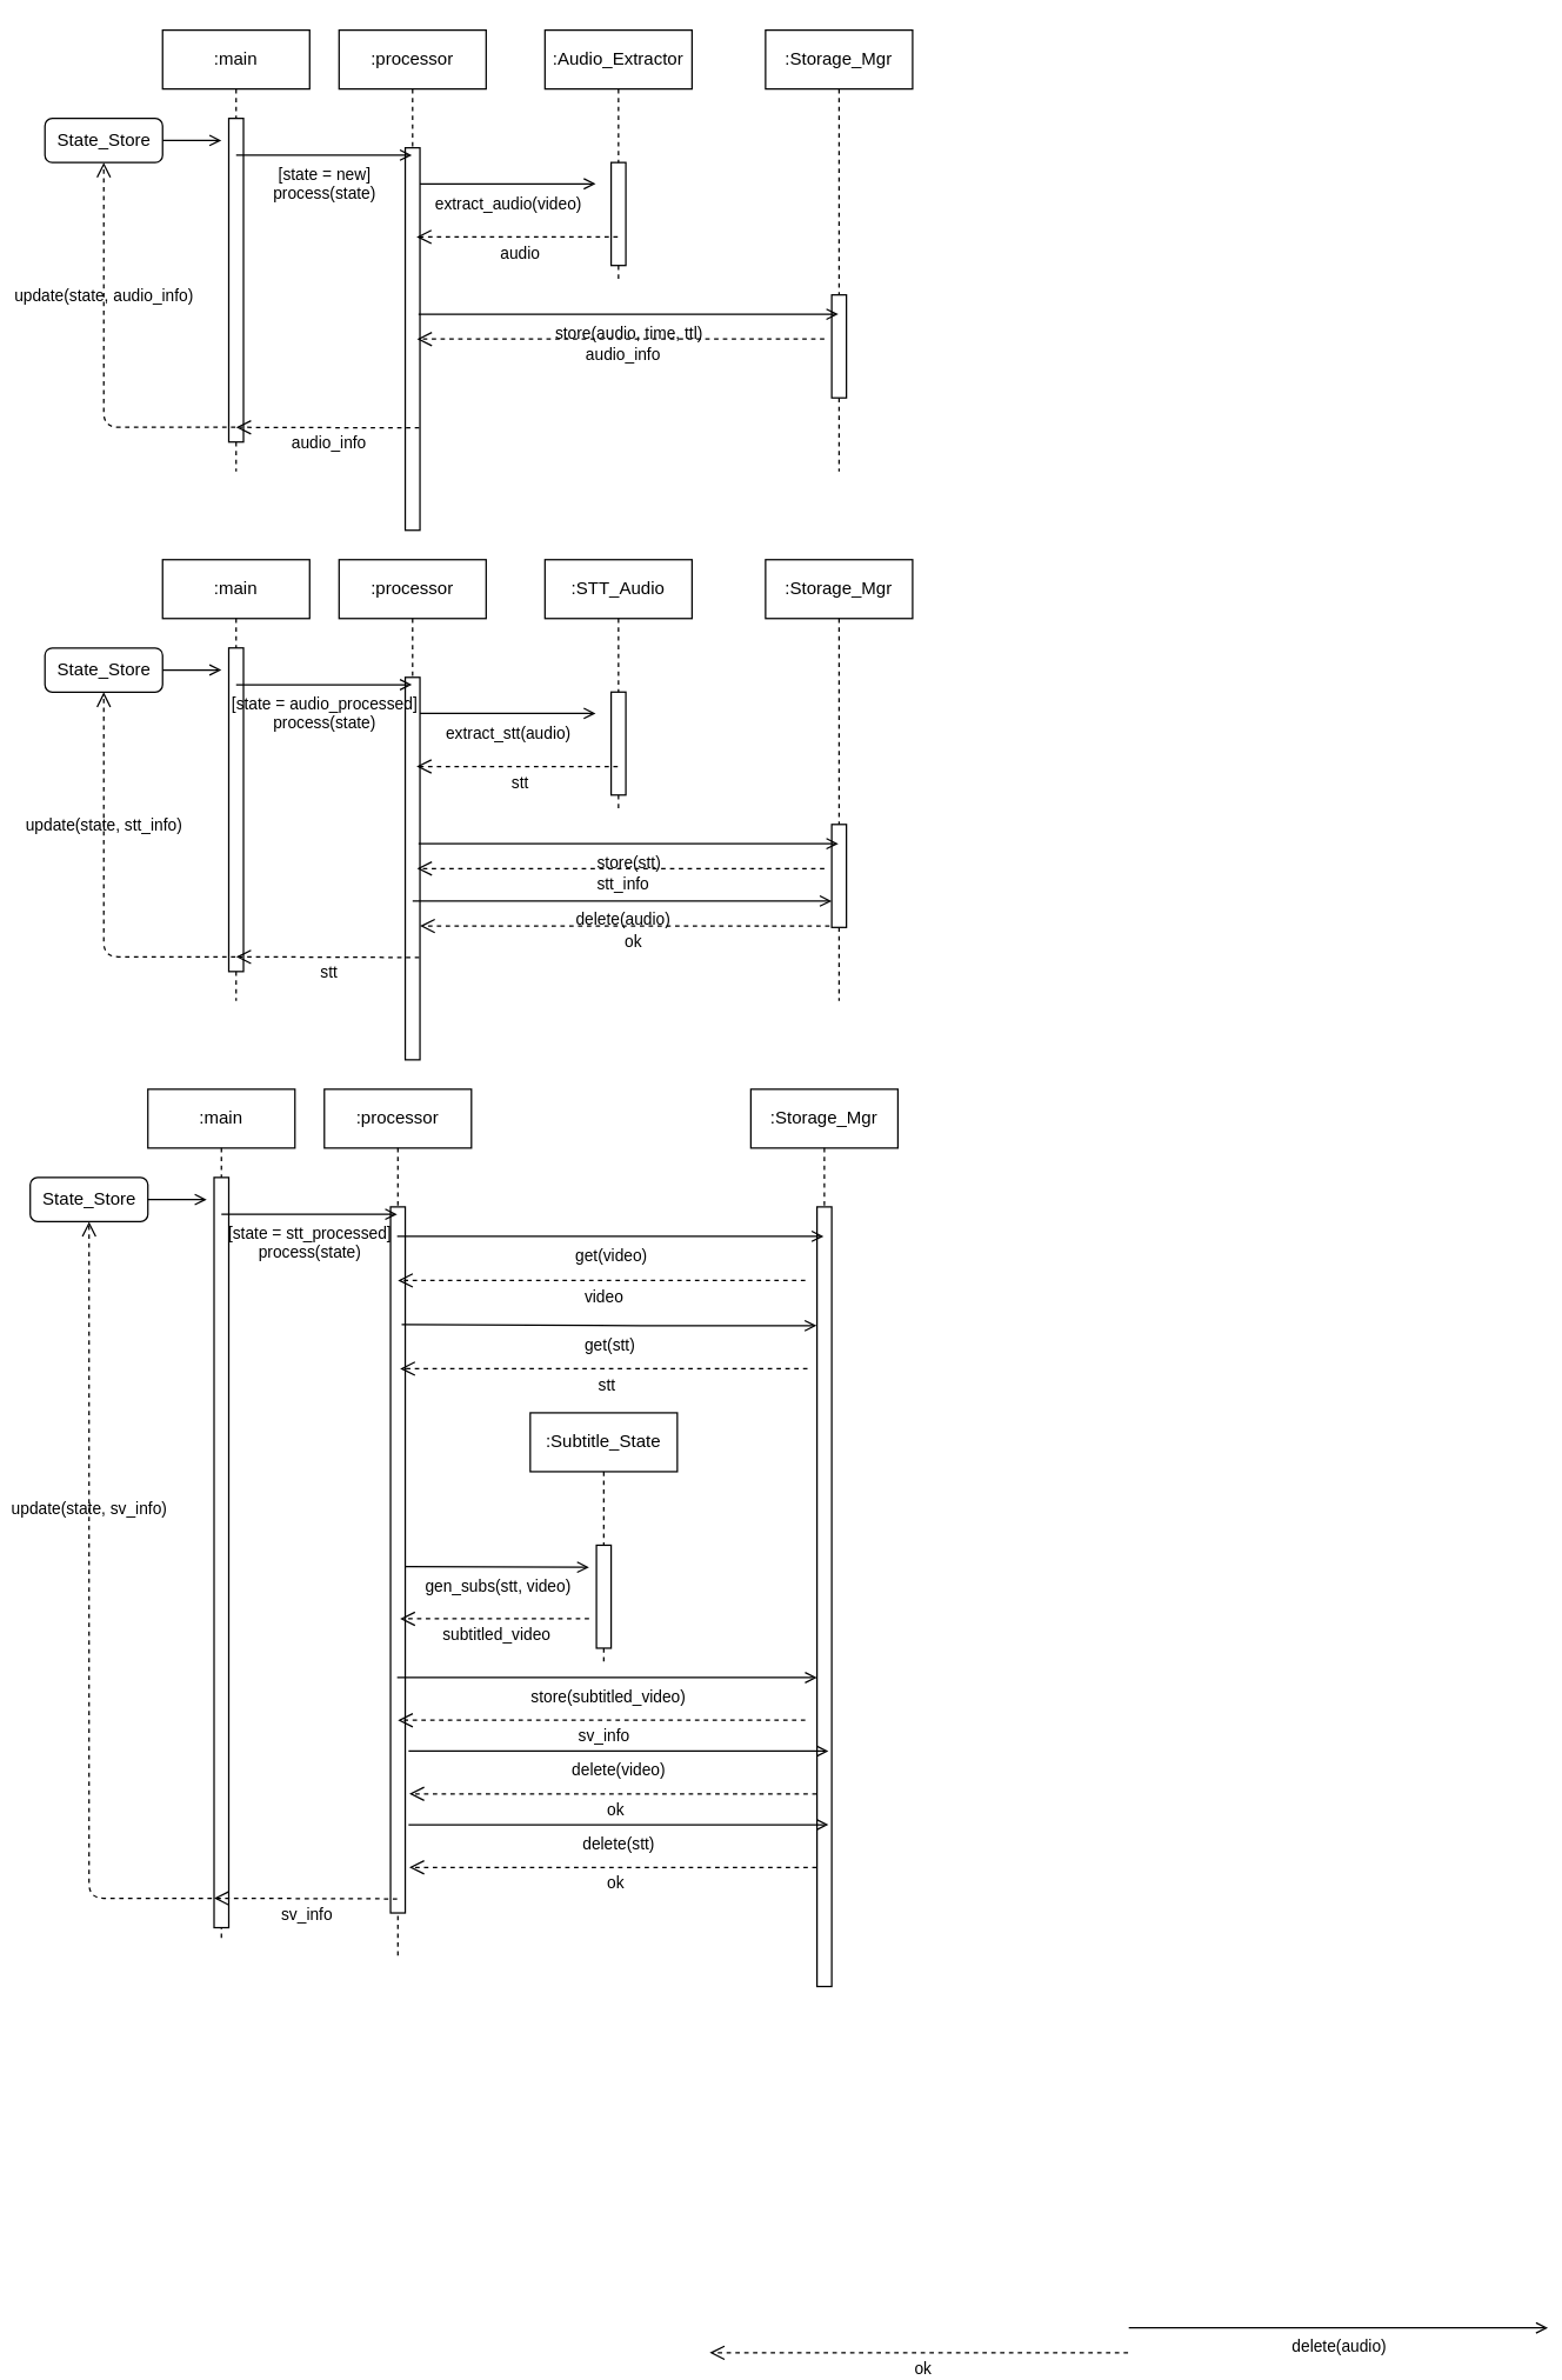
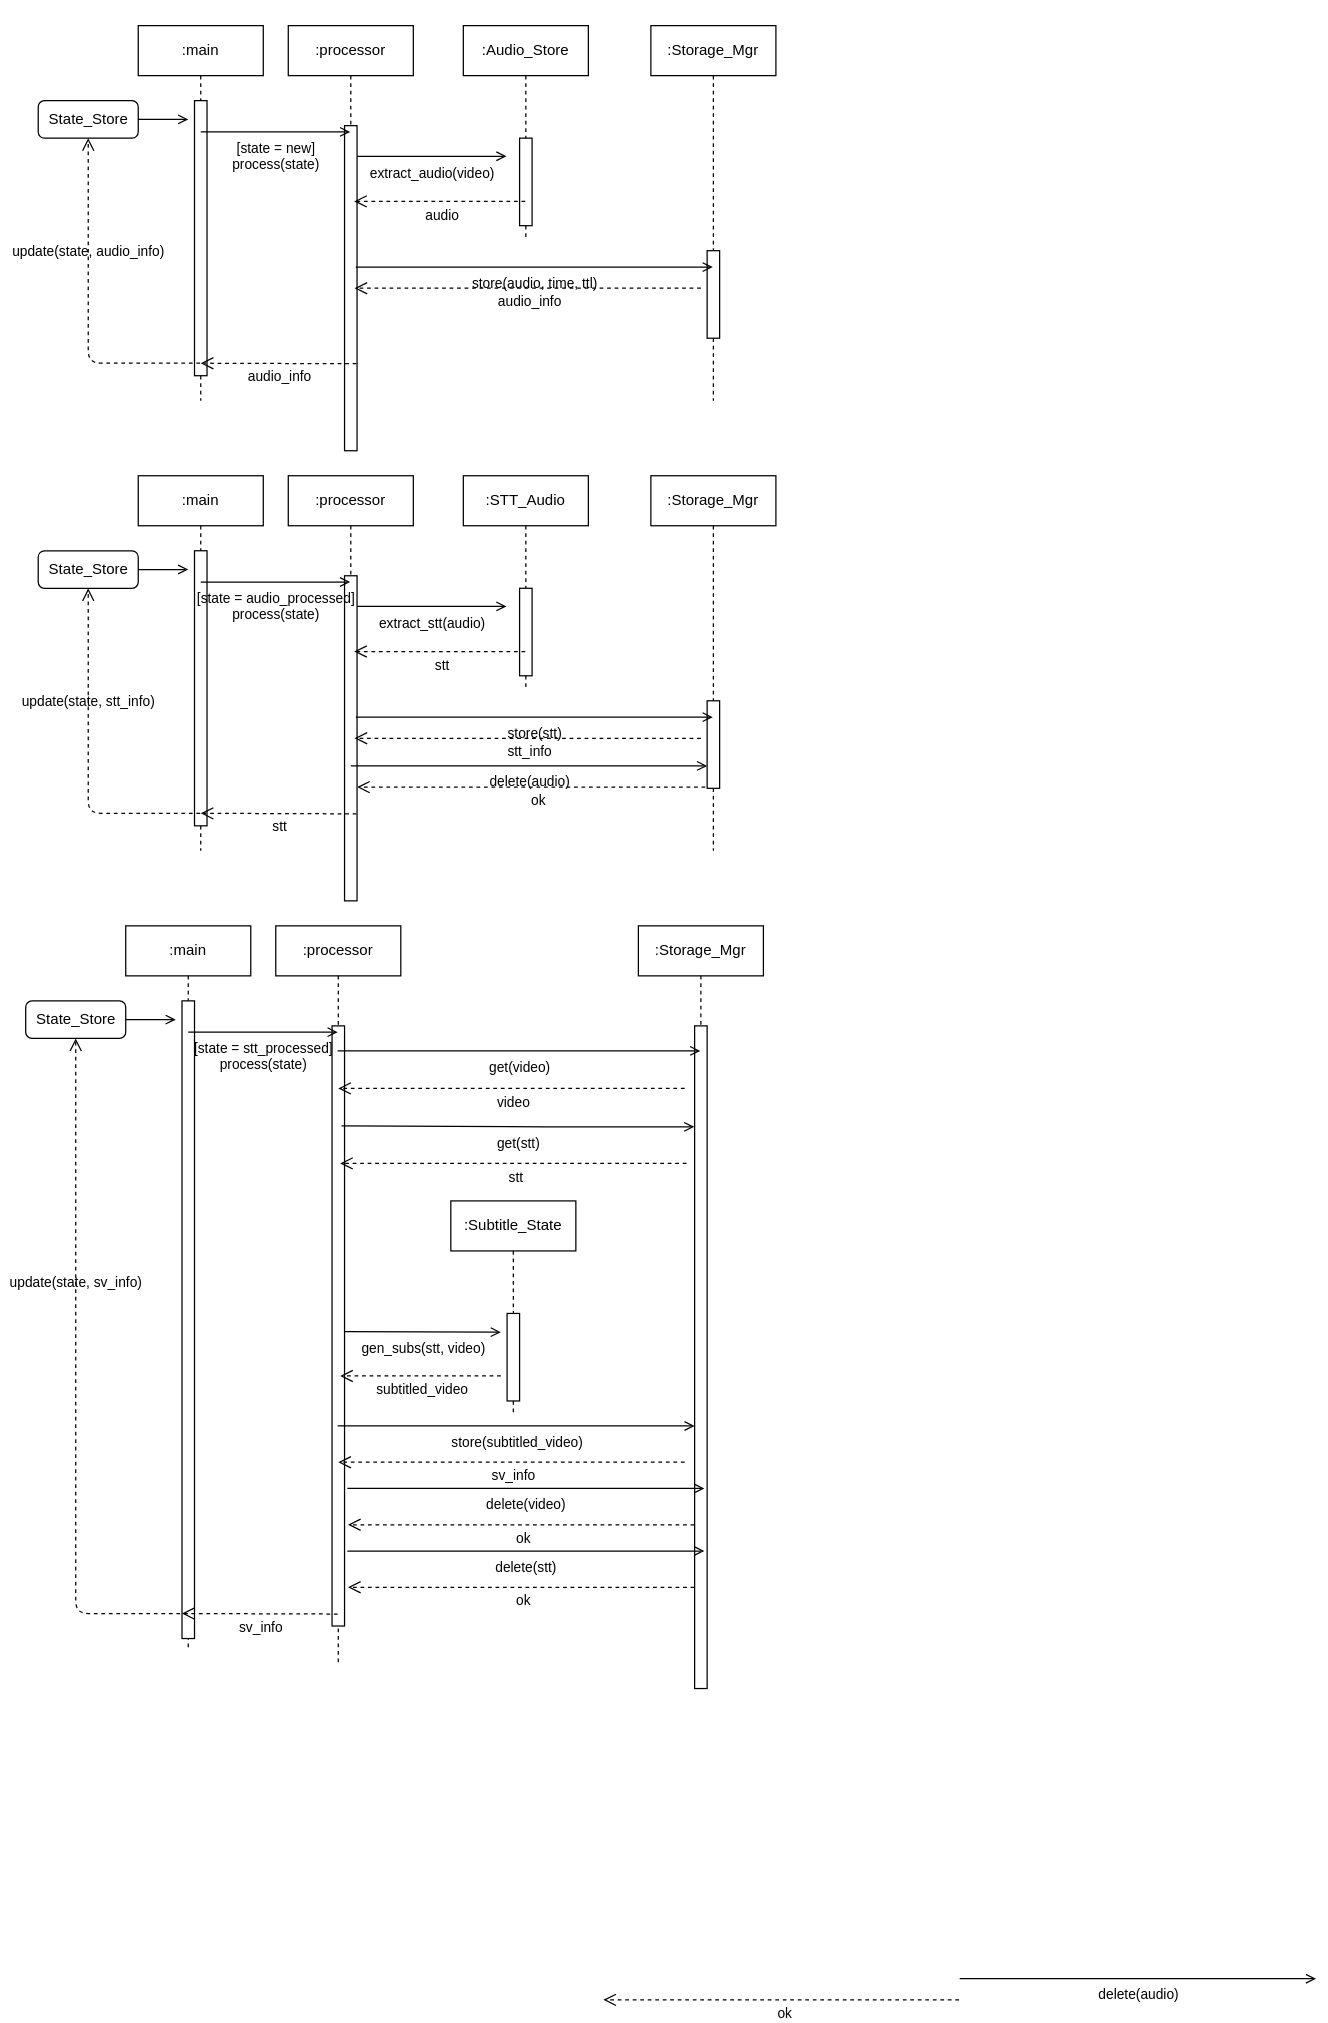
- <mxCell id="8" value=":Audio_Extractor" style="shape=umlLifeline;perimeter=lifelinePerimeter;whiteSpace=wrap;html=1;container=1;collapsible=0;recursiveResize=0;outlineConnect=0;" vertex="1" parent="1"><mxGeometry x="370" y="20" width="100" height="170" as="geometry" /></mxCell>
+ <mxCell id="8" value=":Audio_Store" style="shape=umlLifeline;perimeter=lifelinePerimeter;whiteSpace=wrap;html=1;container=1;collapsible=0;recursiveResize=0;outlineConnect=0;" vertex="1" parent="1"><mxGeometry x="370" y="20" width="100" height="170" as="geometry" /></mxCell>
